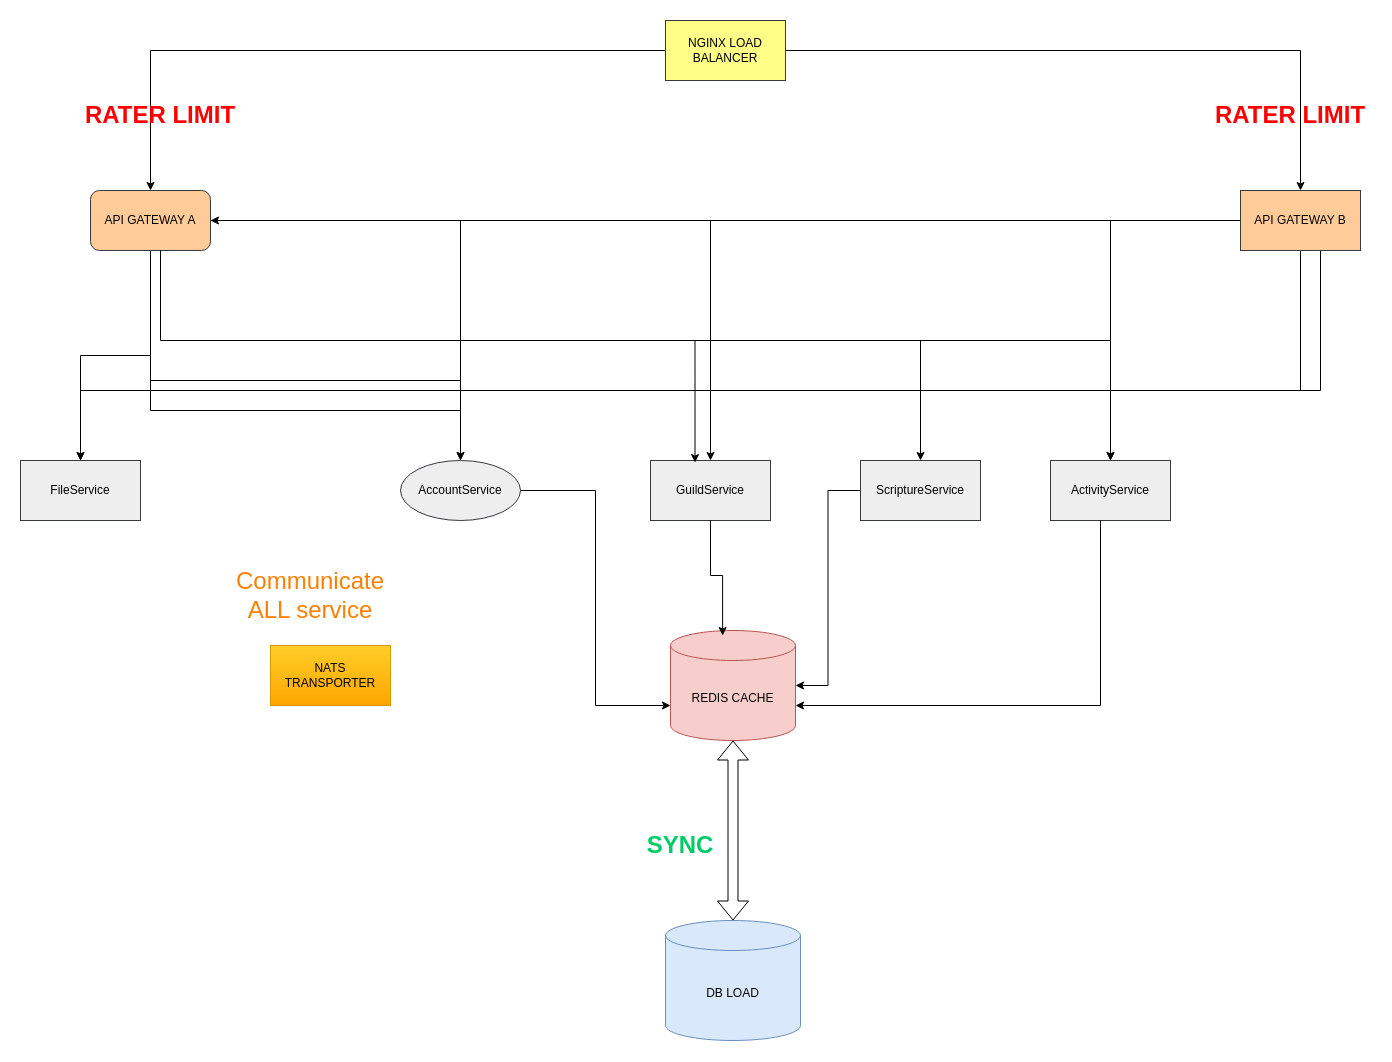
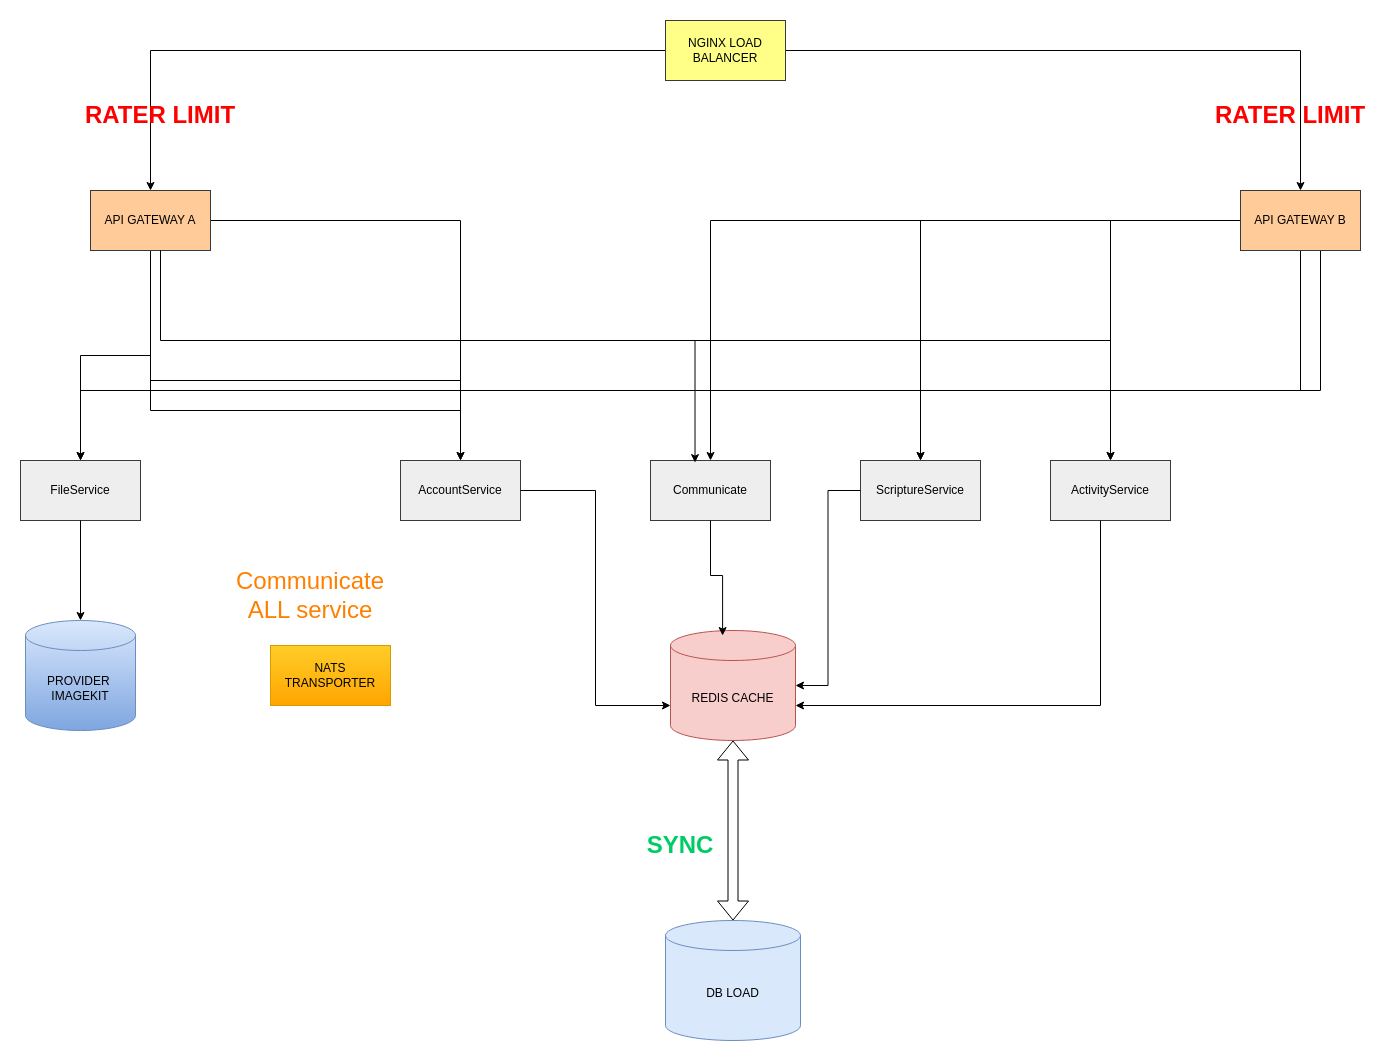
- <mxCell id="24" value="API GATEWAY A" style="whiteSpace=wrap;html=1;fillColor=#ffcc99;strokeColor=#36393d;rounded=1;" vertex="1" parent="1"><mxGeometry x="90" y="190" width="120" height="60" as="geometry" /></mxCell>
+ <mxCell id="24" value="API GATEWAY A" style="rounded=0;whiteSpace=wrap;html=1;fillColor=#ffcc99;strokeColor=#36393d;" vertex="1" parent="1"><mxGeometry x="90" y="190" width="120" height="60" as="geometry" /></mxCell>
- <mxCell id="16" style="edgeStyle=orthogonalEdgeStyle;rounded=0;orthogonalLoop=1;jettySize=auto;html=1;" edge="1" parent="1" source="19" target="24"><mxGeometry relative="1" as="geometry" /></mxCell>
+ <mxCell id="16" style="edgeStyle=orthogonalEdgeStyle;rounded=0;orthogonalLoop=1;jettySize=auto;html=1;" edge="1" parent="1" source="19" target="4"><mxGeometry relative="1" as="geometry" /></mxCell>
- <mxCell id="2" value="AccountService" style="ellipse;whiteSpace=wrap;html=1;fillColor=#eeeeee;strokeColor=#36393d;" vertex="1" parent="1"><mxGeometry x="400" y="460" width="120" height="60" as="geometry" /></mxCell>
+ <mxCell id="2" value="AccountService" style="rounded=0;whiteSpace=wrap;html=1;fillColor=#eeeeee;strokeColor=#36393d;" vertex="1" parent="1"><mxGeometry x="400" y="460" width="120" height="60" as="geometry" /></mxCell>
- <mxCell id="3" value="GuildService" style="rounded=0;whiteSpace=wrap;html=1;fillColor=#eeeeee;strokeColor=#36393d;" vertex="1" parent="1"><mxGeometry x="650" y="460" width="120" height="60" as="geometry" /></mxCell>
+ <mxCell id="3" value="Communicate" style="rounded=0;whiteSpace=wrap;html=1;fillColor=#eeeeee;strokeColor=#36393d;" vertex="1" parent="1"><mxGeometry x="650" y="460" width="120" height="60" as="geometry" /></mxCell>
+ <mxCell id="31" style="edgeStyle=orthogonalEdgeStyle;rounded=0;orthogonalLoop=1;jettySize=auto;html=1;entryX=0.5;entryY=0;entryDx=0;entryDy=0;entryPerimeter=0;" edge="1" parent="1" source="29" target="30"><mxGeometry relative="1" as="geometry" /></mxCell>
+ <mxCell id="30" value="PROVIDER&amp;nbsp;&lt;div&gt;IMAGEKIT&lt;/div&gt;" style="shape=cylinder3;whiteSpace=wrap;html=1;boundedLbl=1;backgroundOutline=1;size=15;fillColor=#dae8fc;gradientColor=#7ea6e0;strokeColor=#6c8ebf;" vertex="1" parent="1"><mxGeometry x="25" y="620" width="110" height="110" as="geometry" /></mxCell>
